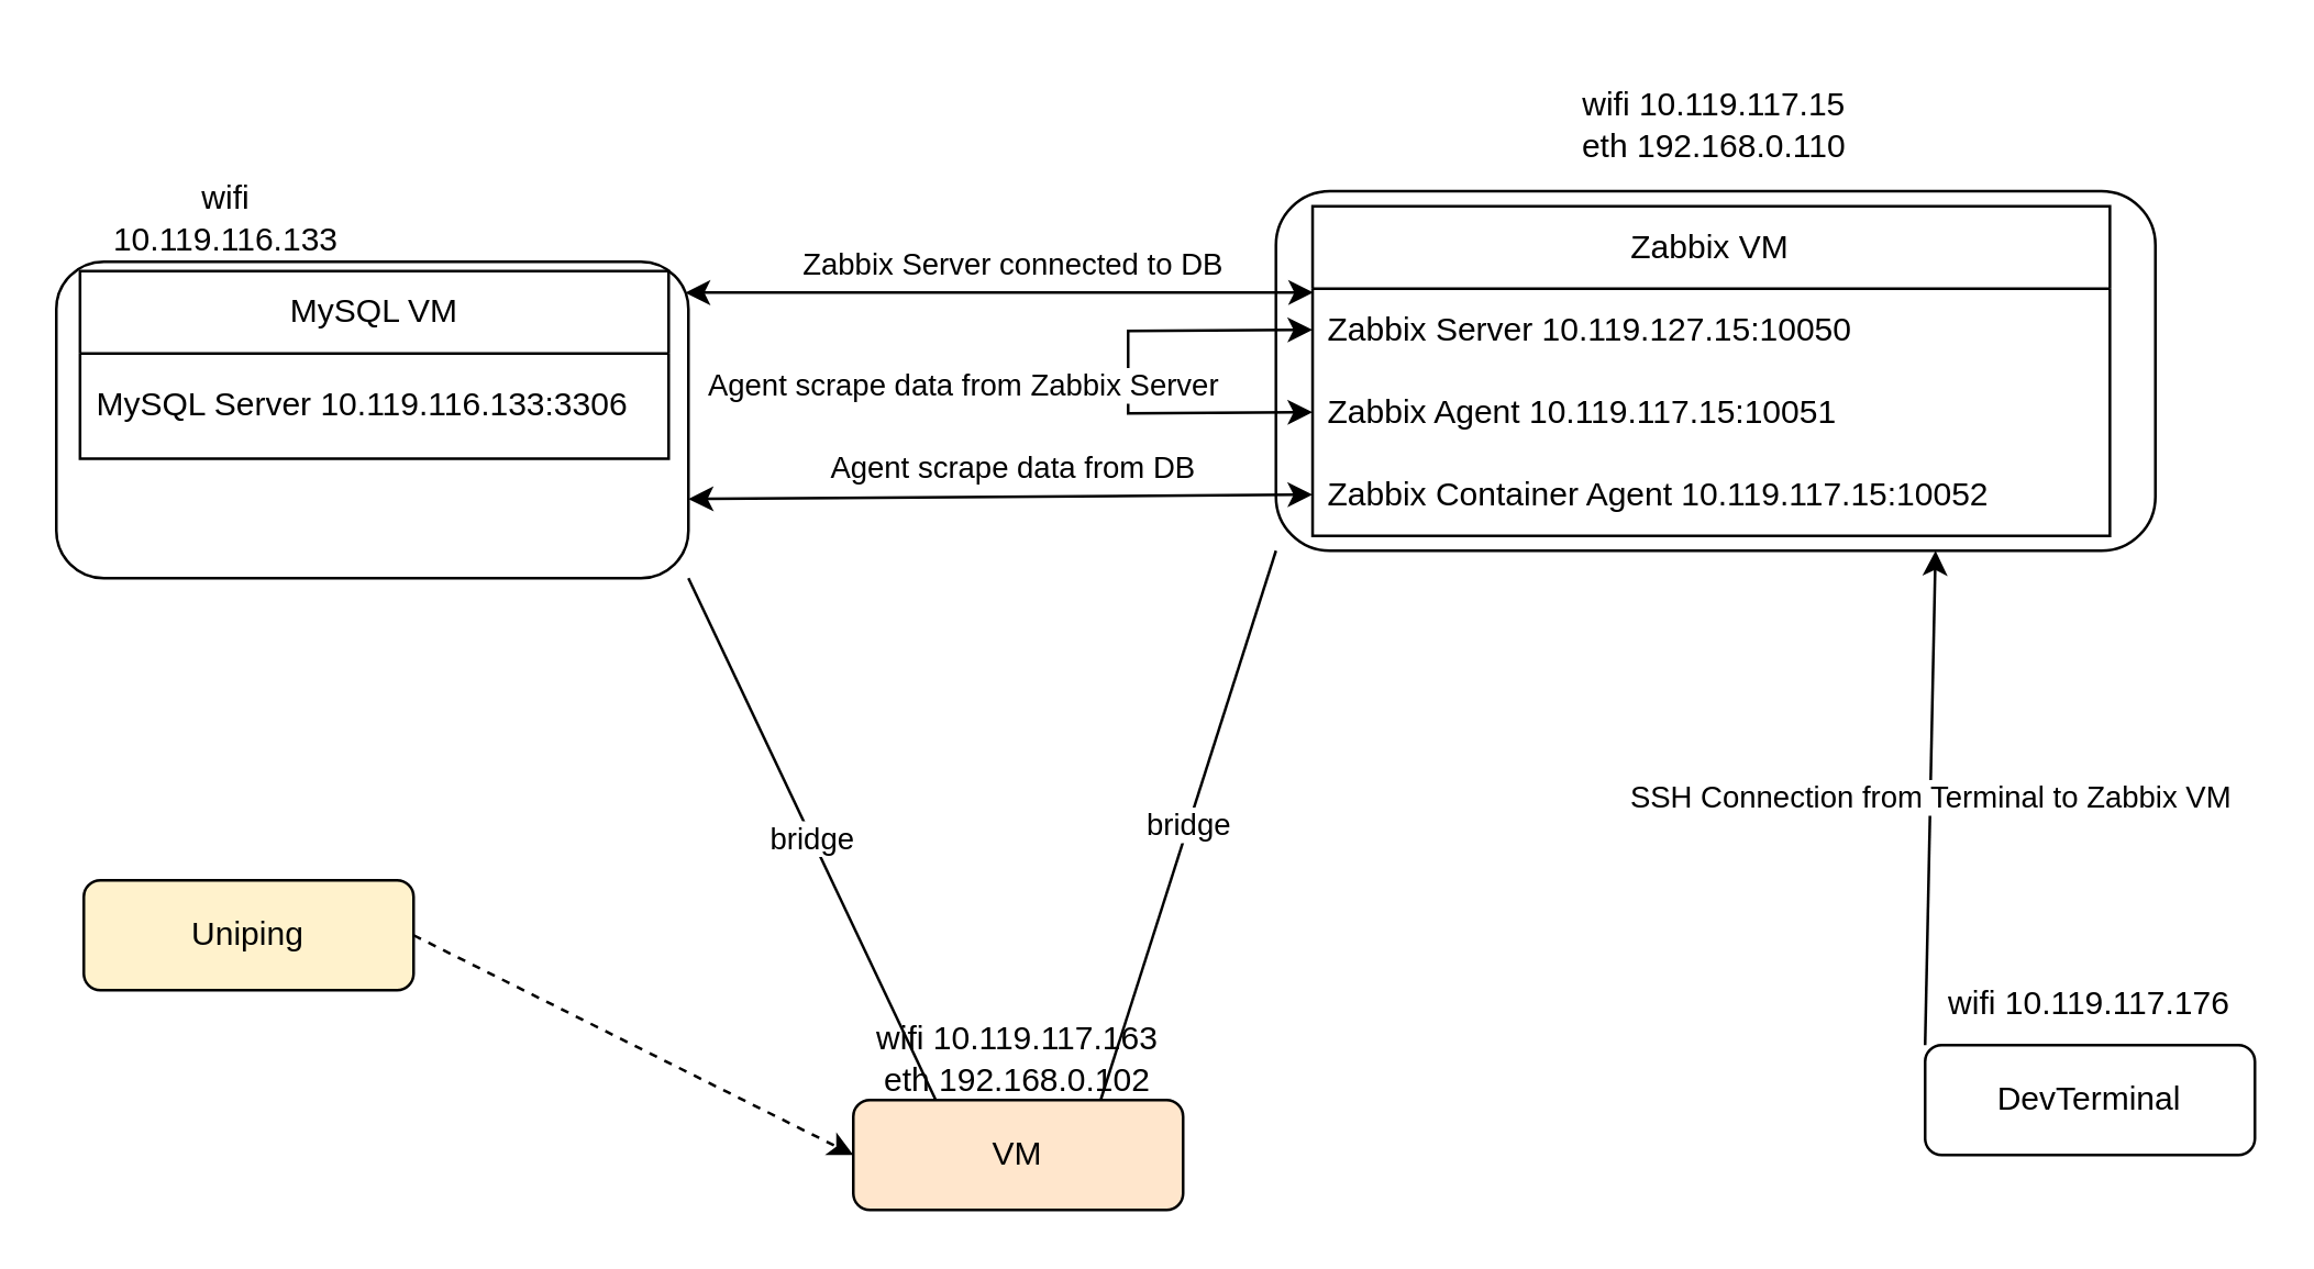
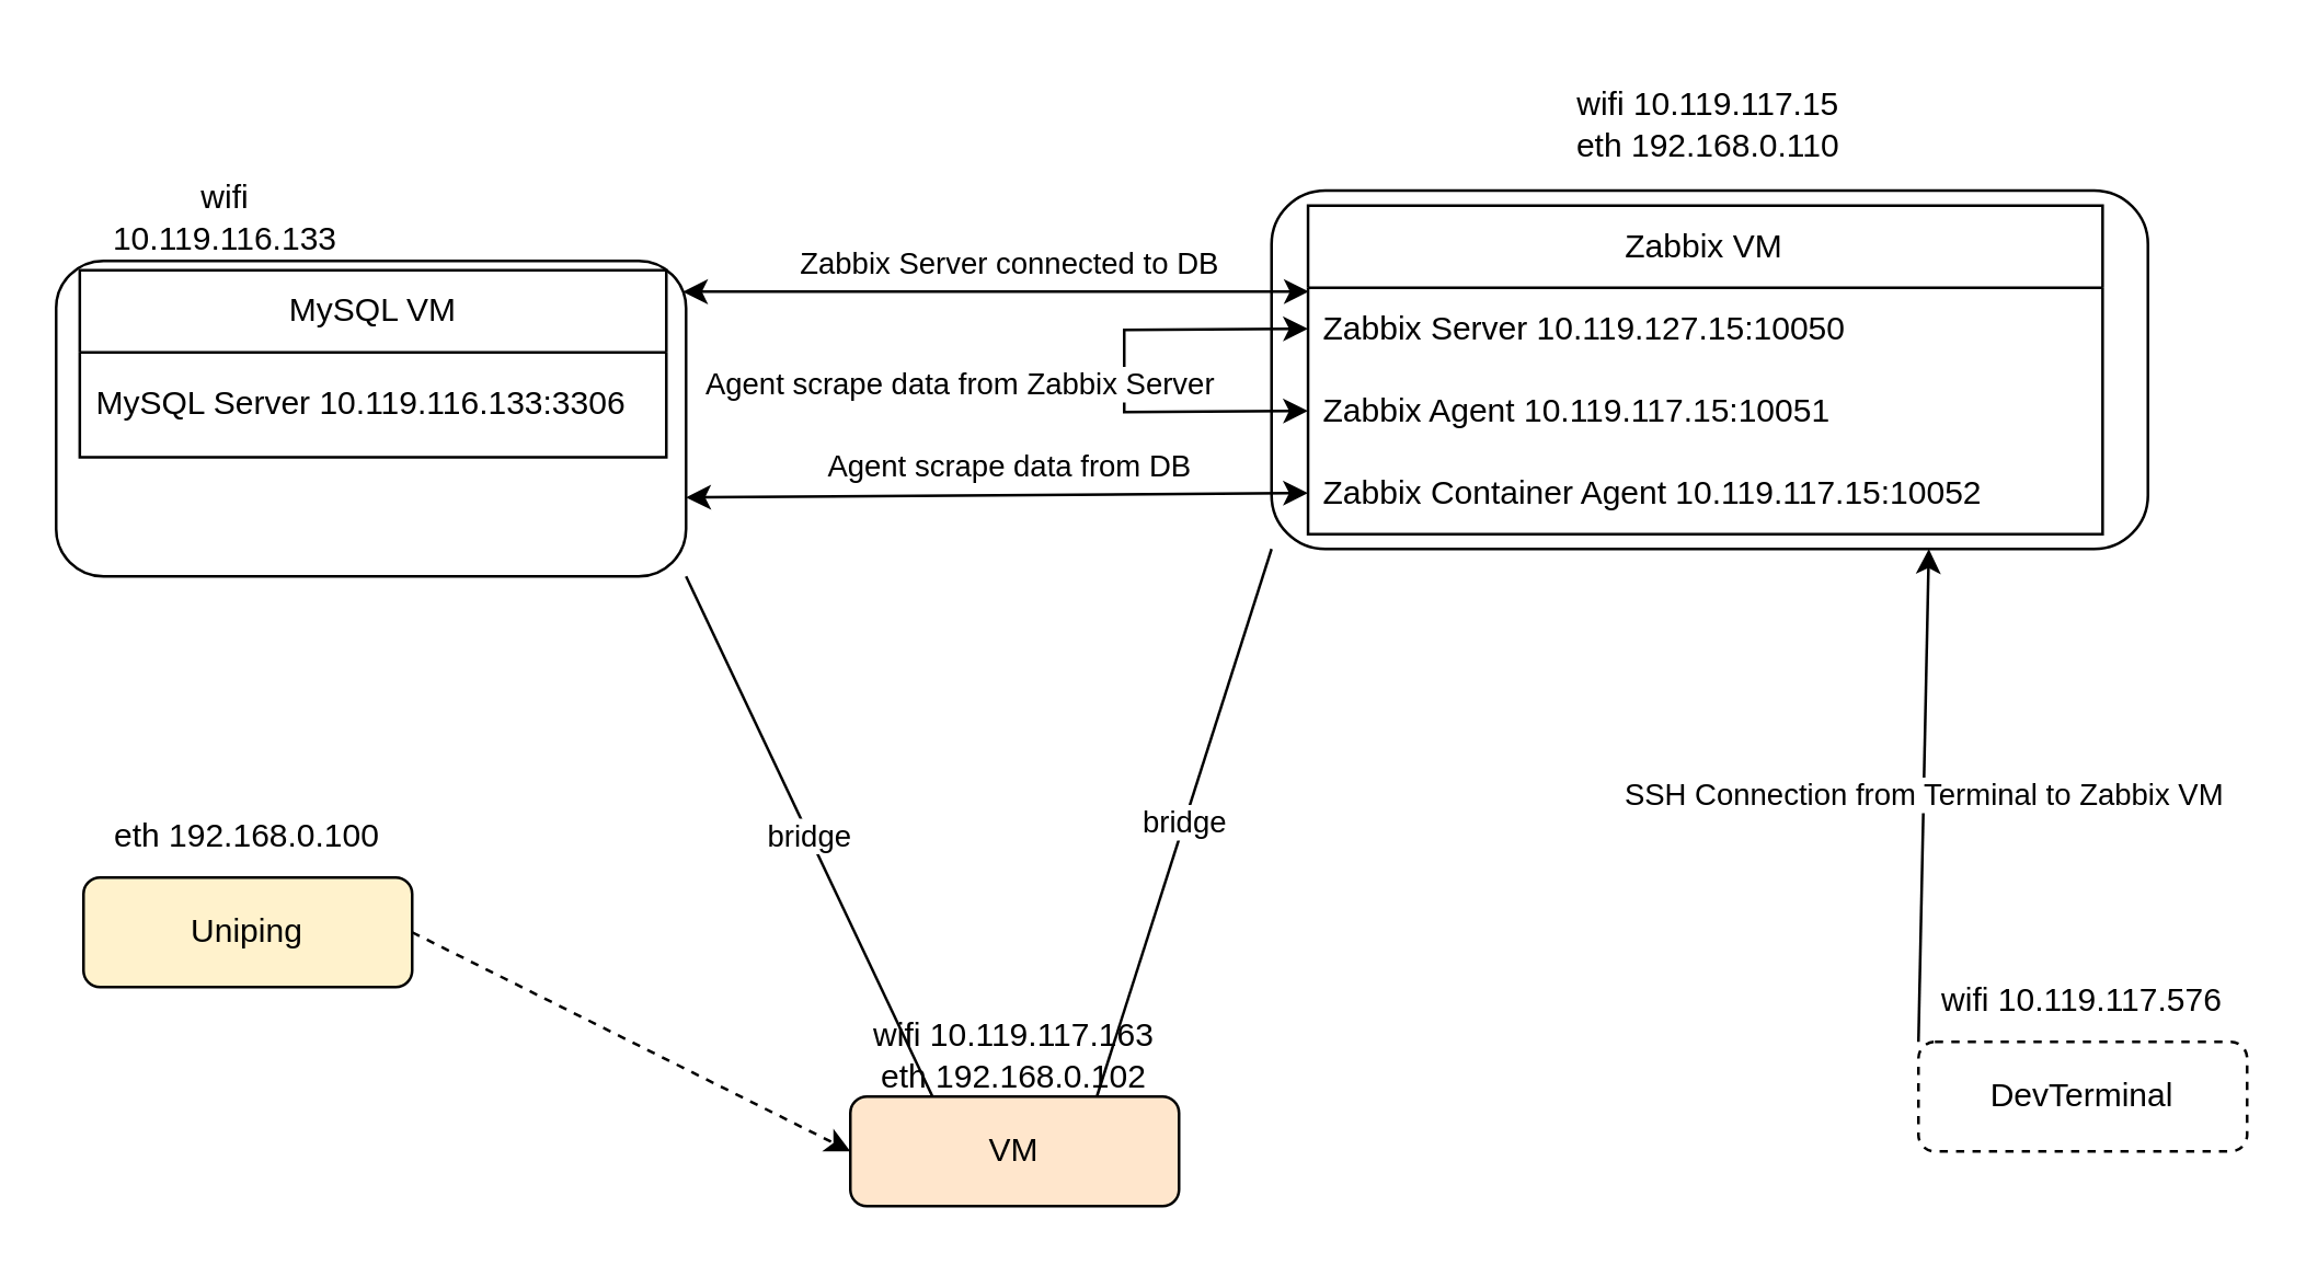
+ <mxCell id="9" value="eth 192.168.0.100" style="text;html=1;align=center;verticalAlign=middle;whiteSpace=wrap;rounded=0;" parent="7" vertex="1"><mxGeometry width="120" height="30" as="geometry" /></mxCell>
- <mxCell id="12" value="wifi 10.119.117.176" style="text;html=1;align=center;verticalAlign=middle;whiteSpace=wrap;rounded=0;" parent="10" vertex="1"><mxGeometry width="120" height="30" as="geometry" /></mxCell>
+ <mxCell id="12" value="wifi 10.119.117.576" style="text;html=1;align=center;verticalAlign=middle;whiteSpace=wrap;rounded=0;" parent="10" vertex="1"><mxGeometry width="120" height="30" as="geometry" /></mxCell>
- <mxCell id="11" value="DevTerminal" style="rounded=1;whiteSpace=wrap;html=1;fontSize=12;glass=0;strokeWidth=1;shadow=0;" parent="10" vertex="1"><mxGeometry y="30" width="120" height="40" as="geometry" /></mxCell>
+ <mxCell id="11" value="DevTerminal" style="rounded=1;whiteSpace=wrap;html=1;fontSize=12;glass=0;strokeWidth=1;shadow=0;dashed=1;" parent="10" vertex="1"><mxGeometry y="30" width="120" height="40" as="geometry" /></mxCell>
